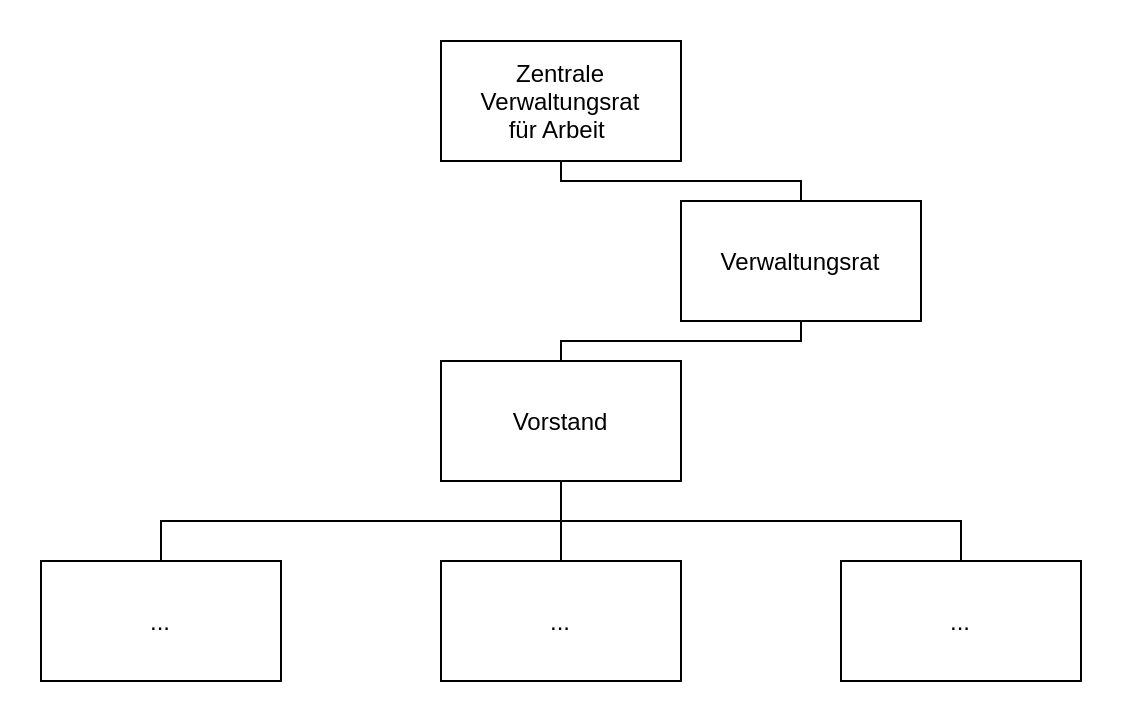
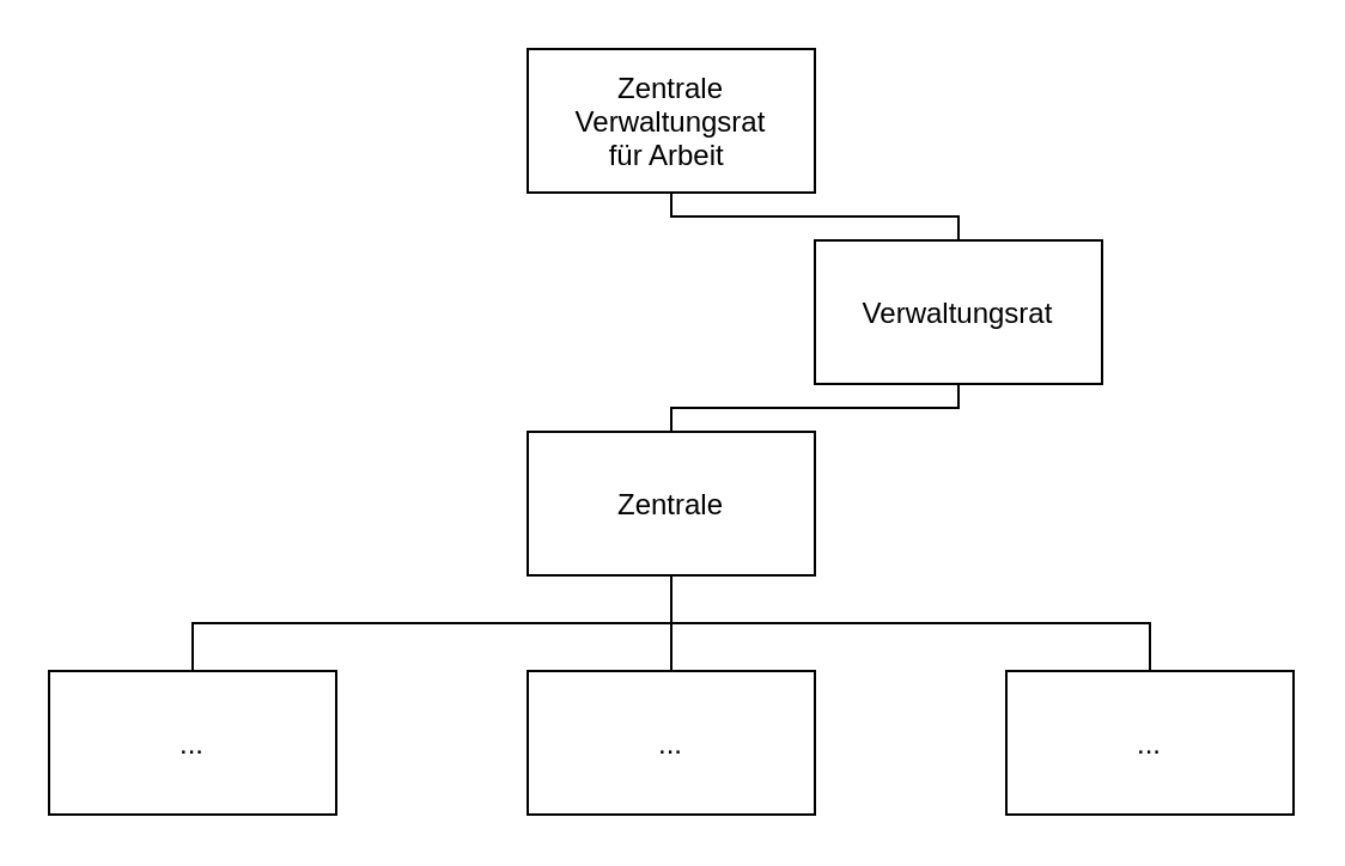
- <mxCell id="8" value="Vorstand" style="align=center;verticalAlign=middle;treeFolding=1;treeMoving=1;newEdgeStyle={&quot;edgeStyle&quot;:&quot;elbowEdgeStyle&quot;,&quot;startArrow&quot;:&quot;none&quot;,&quot;endArrow&quot;:&quot;none&quot;};" parent="1" vertex="1"><mxGeometry x="220" y="180" width="120" height="60" as="geometry" /></mxCell>
+ <mxCell id="8" value="Zentrale" style="align=center;verticalAlign=middle;treeFolding=1;treeMoving=1;newEdgeStyle={&quot;edgeStyle&quot;:&quot;elbowEdgeStyle&quot;,&quot;startArrow&quot;:&quot;none&quot;,&quot;endArrow&quot;:&quot;none&quot;};" parent="1" vertex="1"><mxGeometry x="220" y="180" width="120" height="60" as="geometry" /></mxCell>
